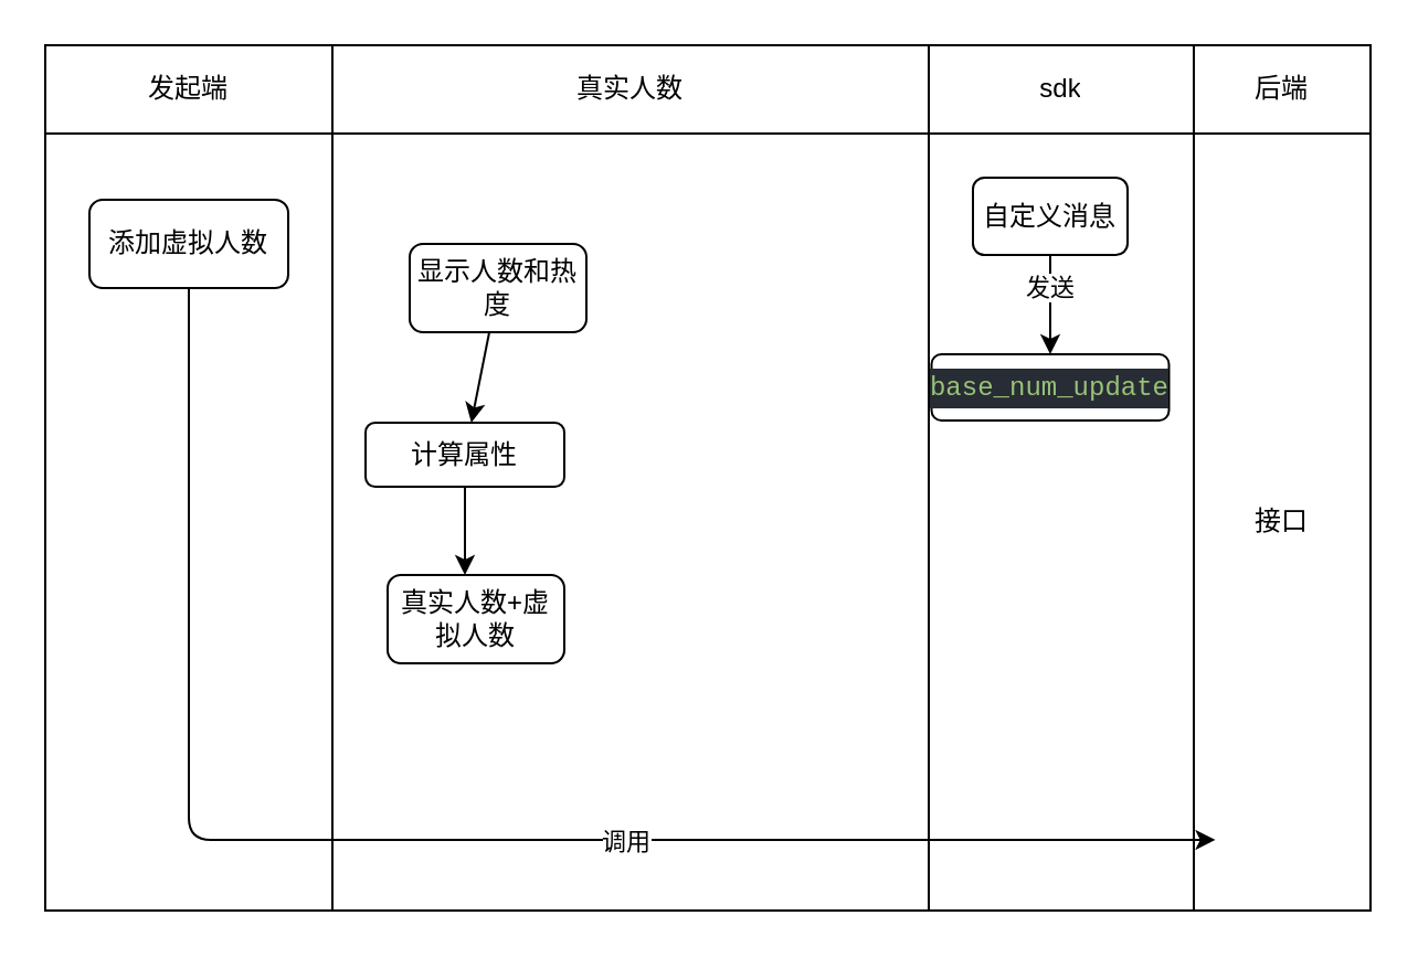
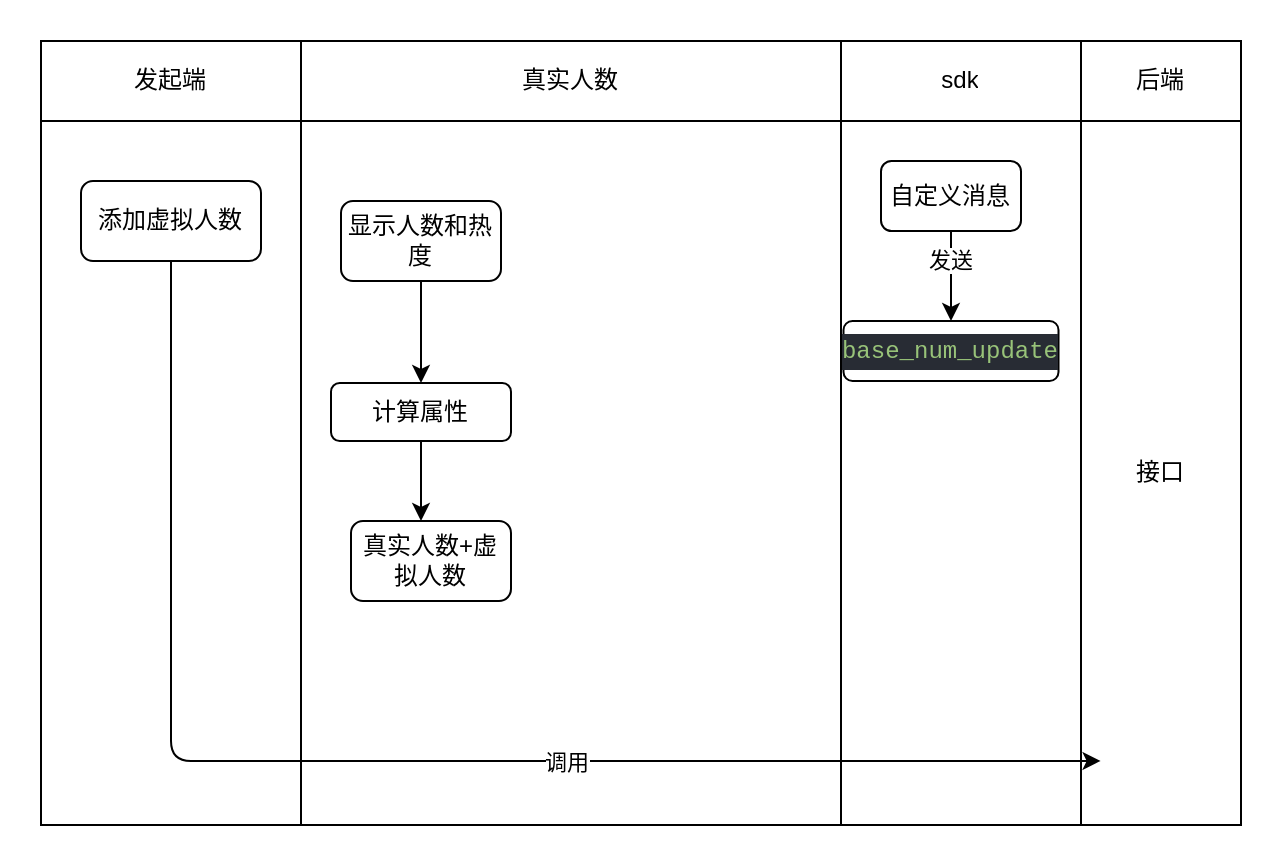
- <mxCell id="21" value="显示人数和热度" style="rounded=1;whiteSpace=wrap;html=1;" vertex="1" parent="1"><mxGeometry x="185" y="110" width="80" height="40" as="geometry" /></mxCell>
+ <mxCell id="21" value="显示人数和热度" style="rounded=1;whiteSpace=wrap;html=1;" vertex="1" parent="1"><mxGeometry x="170" y="100" width="80" height="40" as="geometry" /></mxCell>
